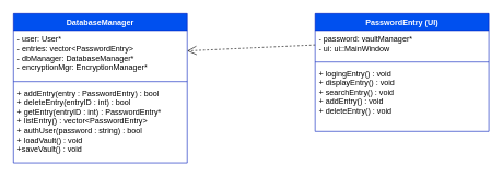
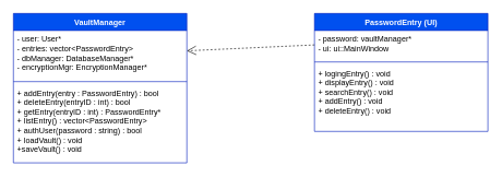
- <mxCell id="6" value="DatabaseManager" style="swimlane;fontStyle=1;align=center;verticalAlign=top;childLayout=stackLayout;horizontal=1;startSize=26;horizontalStack=0;resizeParent=1;resizeParentMax=0;resizeLast=0;collapsible=1;marginBottom=0;whiteSpace=wrap;html=1;fillColor=#0050ef;fontColor=#ffffff;strokeColor=#001DBC;" vertex="1" parent="1"><mxGeometry x="20" y="20" width="265" height="228" as="geometry" /></mxCell>
+ <mxCell id="6" value="VaultManager" style="swimlane;fontStyle=1;align=center;verticalAlign=top;childLayout=stackLayout;horizontal=1;startSize=26;horizontalStack=0;resizeParent=1;resizeParentMax=0;resizeLast=0;collapsible=1;marginBottom=0;whiteSpace=wrap;html=1;fillColor=#0050ef;fontColor=#ffffff;strokeColor=#001DBC;" vertex="1" parent="1"><mxGeometry x="20" y="20" width="265" height="228" as="geometry" /></mxCell>
